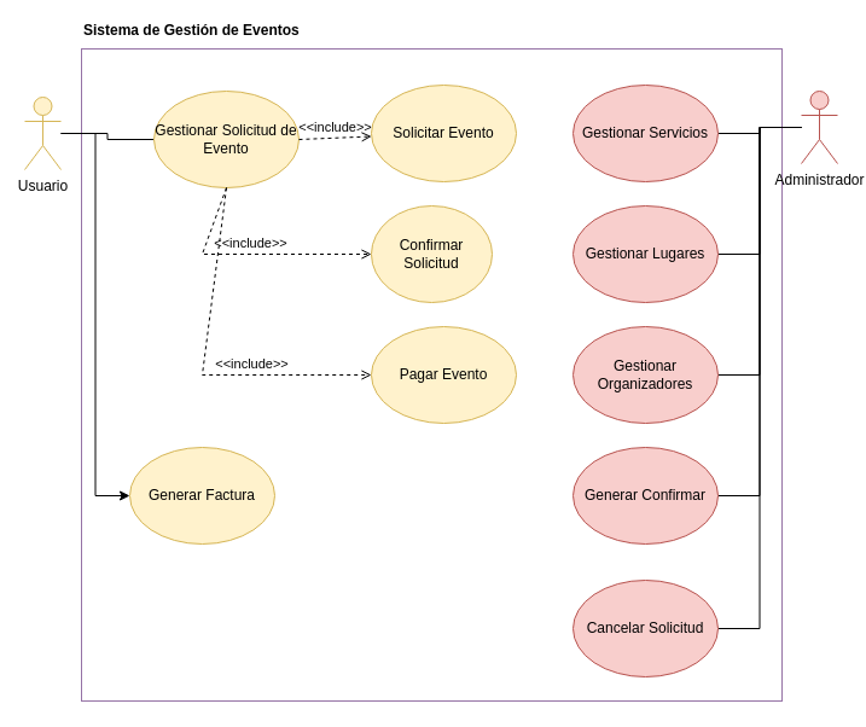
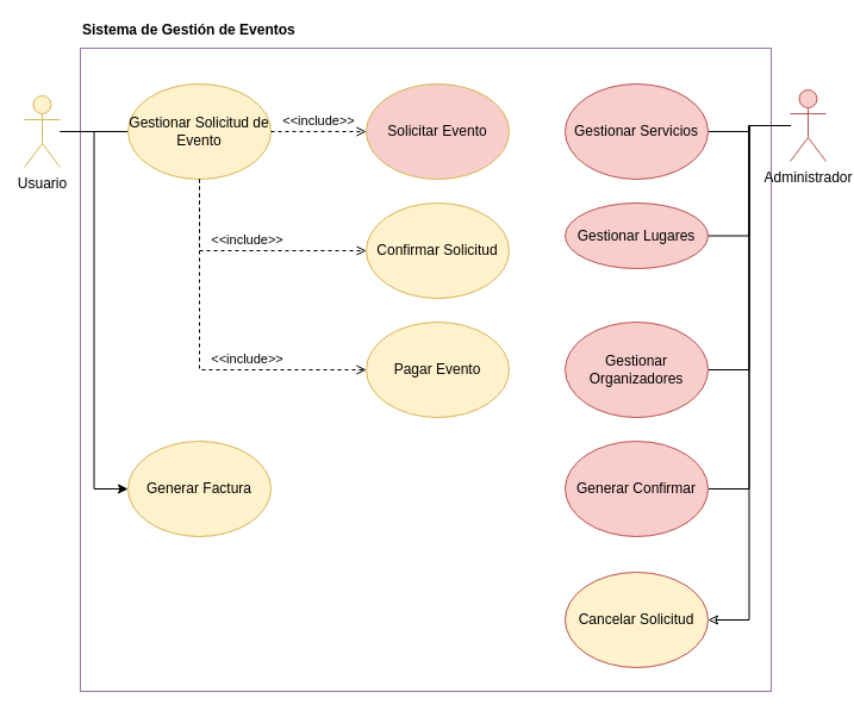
- <mxCell id="14" value="&lt;div&gt;Solicitar Evento&lt;/div&gt;" style="ellipse;whiteSpace=wrap;html=1;fillColor=#fff2cc;strokeColor=#d6b656;" vertex="1" parent="1"><mxGeometry x="307" y="70" width="120" height="80" as="geometry" /></mxCell>
+ <mxCell id="14" value="&lt;div&gt;Solicitar Evento&lt;/div&gt;" style="ellipse;whiteSpace=wrap;html=1;fillColor=#f8cecc;strokeColor=#d6b656;" vertex="1" parent="1"><mxGeometry x="307" y="70" width="120" height="80" as="geometry" /></mxCell>
- <mxCell id="13" value="Gestionar Solicitud de Evento" style="ellipse;whiteSpace=wrap;html=1;fillColor=#fff2cc;strokeColor=#d6b656;" vertex="1" parent="1"><mxGeometry x="127" y="75" width="120" height="80" as="geometry" /></mxCell>
+ <mxCell id="13" value="Gestionar Solicitud de Evento" style="ellipse;whiteSpace=wrap;html=1;fillColor=#fff2cc;strokeColor=#d6b656;" vertex="1" parent="1"><mxGeometry x="107" y="70" width="120" height="80" as="geometry" /></mxCell>
- <mxCell id="15" value="&lt;div&gt;Confirmar Solicitud&lt;/div&gt;" style="ellipse;whiteSpace=wrap;html=1;fillColor=#fff2cc;strokeColor=#d6b656;" vertex="1" parent="1"><mxGeometry x="307" y="170" width="100" height="80" as="geometry" /></mxCell>
+ <mxCell id="15" value="&lt;div&gt;Confirmar Solicitud&lt;/div&gt;" style="ellipse;whiteSpace=wrap;html=1;fillColor=#fff2cc;strokeColor=#d6b656;" vertex="1" parent="1"><mxGeometry x="307" y="170" width="120" height="80" as="geometry" /></mxCell>
- <mxCell id="21" value="&lt;div&gt;Gestionar Lugares&lt;/div&gt;" style="ellipse;whiteSpace=wrap;html=1;fillColor=#f8cecc;strokeColor=#b85450;" vertex="1" parent="1"><mxGeometry x="474" y="170" width="120" height="80" as="geometry" /></mxCell>
+ <mxCell id="21" value="&lt;div&gt;Gestionar Lugares&lt;/div&gt;" style="ellipse;whiteSpace=wrap;html=1;fillColor=#f8cecc;strokeColor=#b85450;" vertex="1" parent="1"><mxGeometry x="474" y="170" width="120" height="55" as="geometry" /></mxCell>
- <mxCell id="25" value="&lt;div&gt;Cancelar Solicitud&lt;/div&gt;" style="ellipse;whiteSpace=wrap;html=1;fillColor=#f8cecc;strokeColor=#b85450;" vertex="1" parent="1"><mxGeometry x="474" y="480" width="120" height="80" as="geometry" /></mxCell>
+ <mxCell id="25" value="&lt;div&gt;Cancelar Solicitud&lt;/div&gt;" style="ellipse;whiteSpace=wrap;html=1;fillColor=#fff2cc;strokeColor=#b85450;" vertex="1" parent="1"><mxGeometry x="474" y="480" width="120" height="80" as="geometry" /></mxCell>
- <mxCell id="10" style="edgeStyle=orthogonalEdgeStyle;rounded=0;orthogonalLoop=1;jettySize=auto;html=1;entryX=1;entryY=0.5;entryDx=0;entryDy=0;endArrow=none;endFill=0;" edge="1" parent="1" source="11" target="25"><mxGeometry relative="1" as="geometry" /></mxCell>
+ <mxCell id="10" style="edgeStyle=orthogonalEdgeStyle;rounded=0;orthogonalLoop=1;jettySize=auto;html=1;entryX=1;entryY=0.5;entryDx=0;entryDy=0;endArrow=classic;endFill=0;" edge="1" parent="1" source="11" target="25"><mxGeometry relative="1" as="geometry" /></mxCell>
